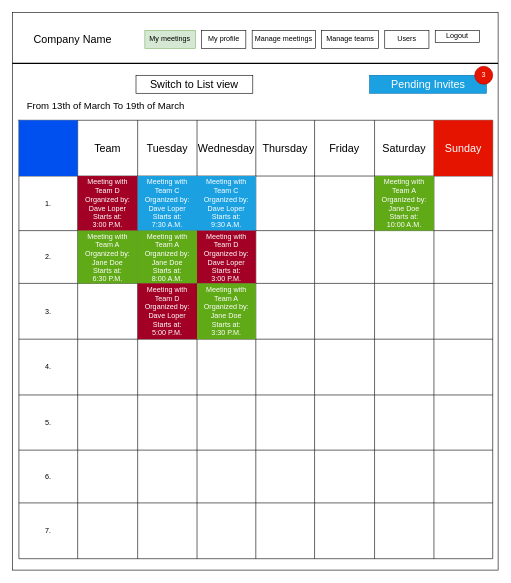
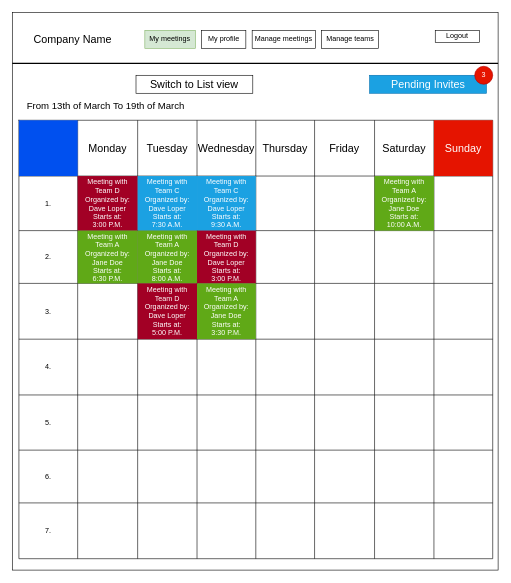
- <mxCell id="6" value="Users" style="rounded=0;whiteSpace=wrap;html=1;" parent="1" vertex="1"><mxGeometry x="640.996" y="50" width="73.684" height="30" as="geometry" /></mxCell>
- <mxCell id="15" value="&lt;font style=&quot;font-size: 18px;&quot;&gt;Team&lt;/font&gt;" style="shape=partialRectangle;html=1;whiteSpace=wrap;connectable=0;strokeColor=inherit;overflow=hidden;fillColor=none;top=0;left=0;bottom=0;right=0;pointerEvents=1;" parent="13" vertex="1"><mxGeometry x="98" width="100" height="93" as="geometry"><mxRectangle width="100" height="93" as="alternateBounds" /></mxGeometry></mxCell>
+ <mxCell id="15" value="&lt;font style=&quot;font-size: 18px;&quot;&gt;Monday&lt;/font&gt;" style="shape=partialRectangle;html=1;whiteSpace=wrap;connectable=0;strokeColor=inherit;overflow=hidden;fillColor=none;top=0;left=0;bottom=0;right=0;pointerEvents=1;" parent="13" vertex="1"><mxGeometry x="98" width="100" height="93" as="geometry"><mxRectangle width="100" height="93" as="alternateBounds" /></mxGeometry></mxCell>
